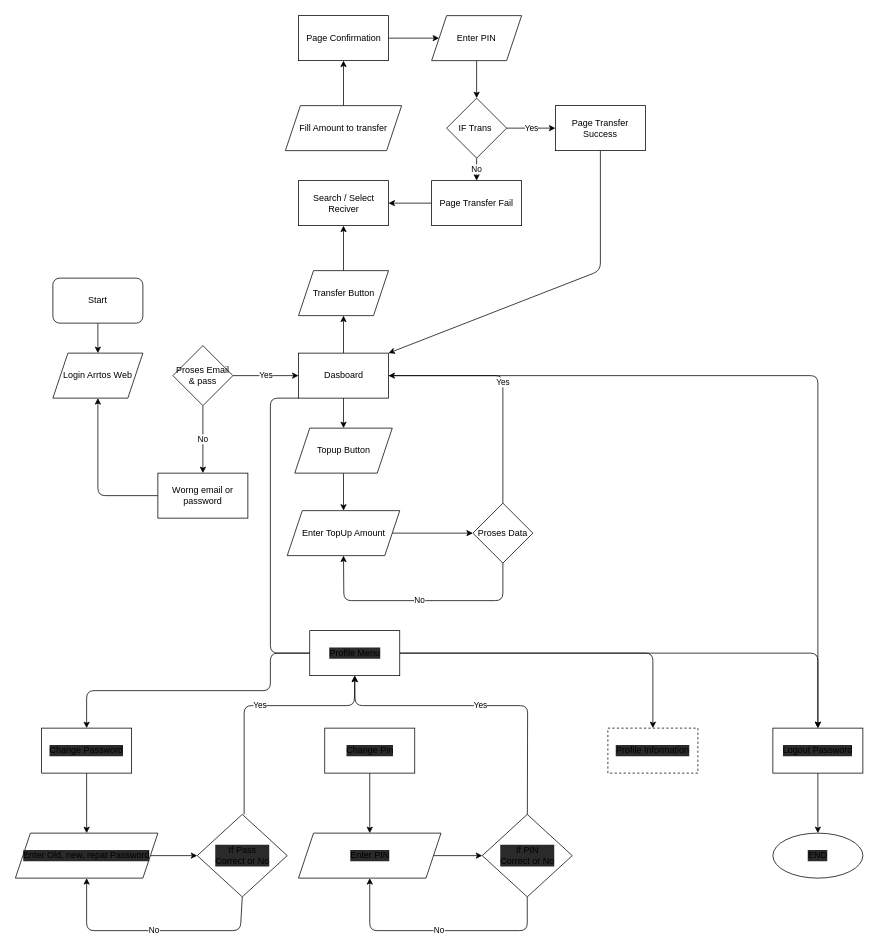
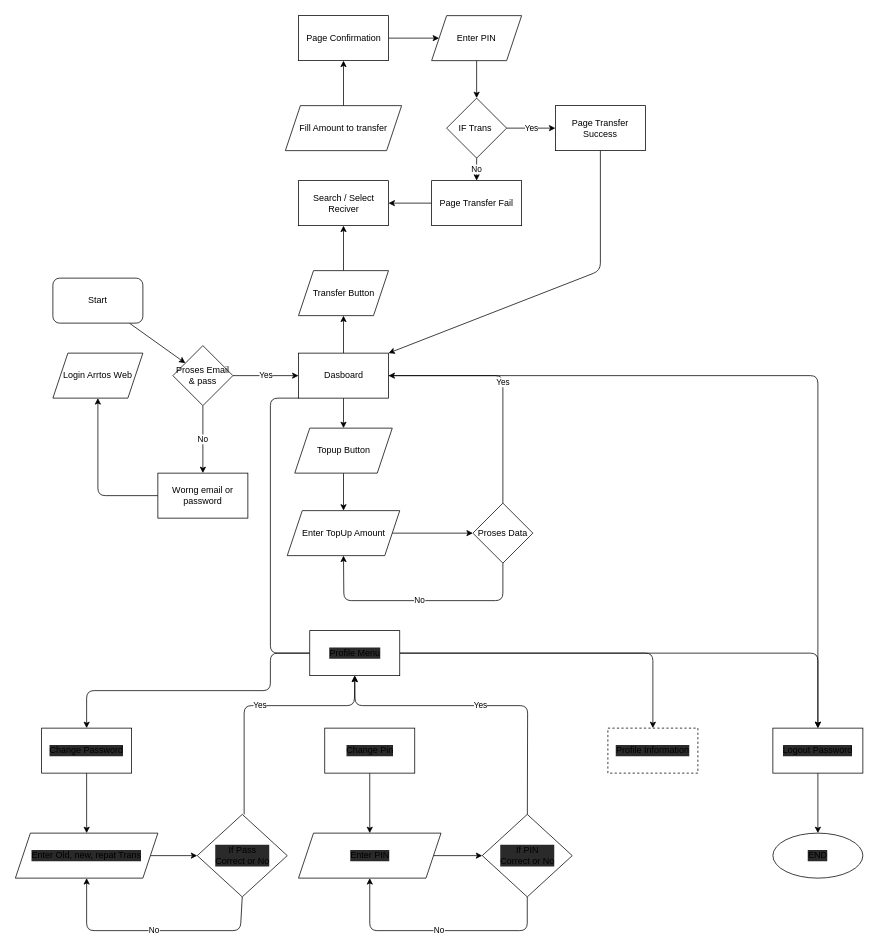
- <mxCell id="2" style="edgeStyle=none;html=1;" parent="1" source="3" target="4" edge="1"><mxGeometry relative="1" as="geometry" /></mxCell>
+ <mxCell id="2" style="edgeStyle=none;html=1;" parent="1" source="3" target="7" edge="1"><mxGeometry relative="1" as="geometry" /></mxCell>
- <mxCell id="45" value="Enter Old, new, repat Password" style="shape=parallelogram;perimeter=parallelogramPerimeter;whiteSpace=wrap;html=1;fixedSize=1;rounded=0;labelBackgroundColor=#2a2a2a;" parent="1" vertex="1"><mxGeometry y="1110" width="190" height="60" as="geometry" x="20" /></mxCell>
+ <mxCell id="45" value="Enter Old, new, repat Trans" style="shape=parallelogram;perimeter=parallelogramPerimeter;whiteSpace=wrap;html=1;fixedSize=1;rounded=0;labelBackgroundColor=#2a2a2a;" parent="1" vertex="1"><mxGeometry y="1110" width="190" height="60" as="geometry" x="20" /></mxCell>
